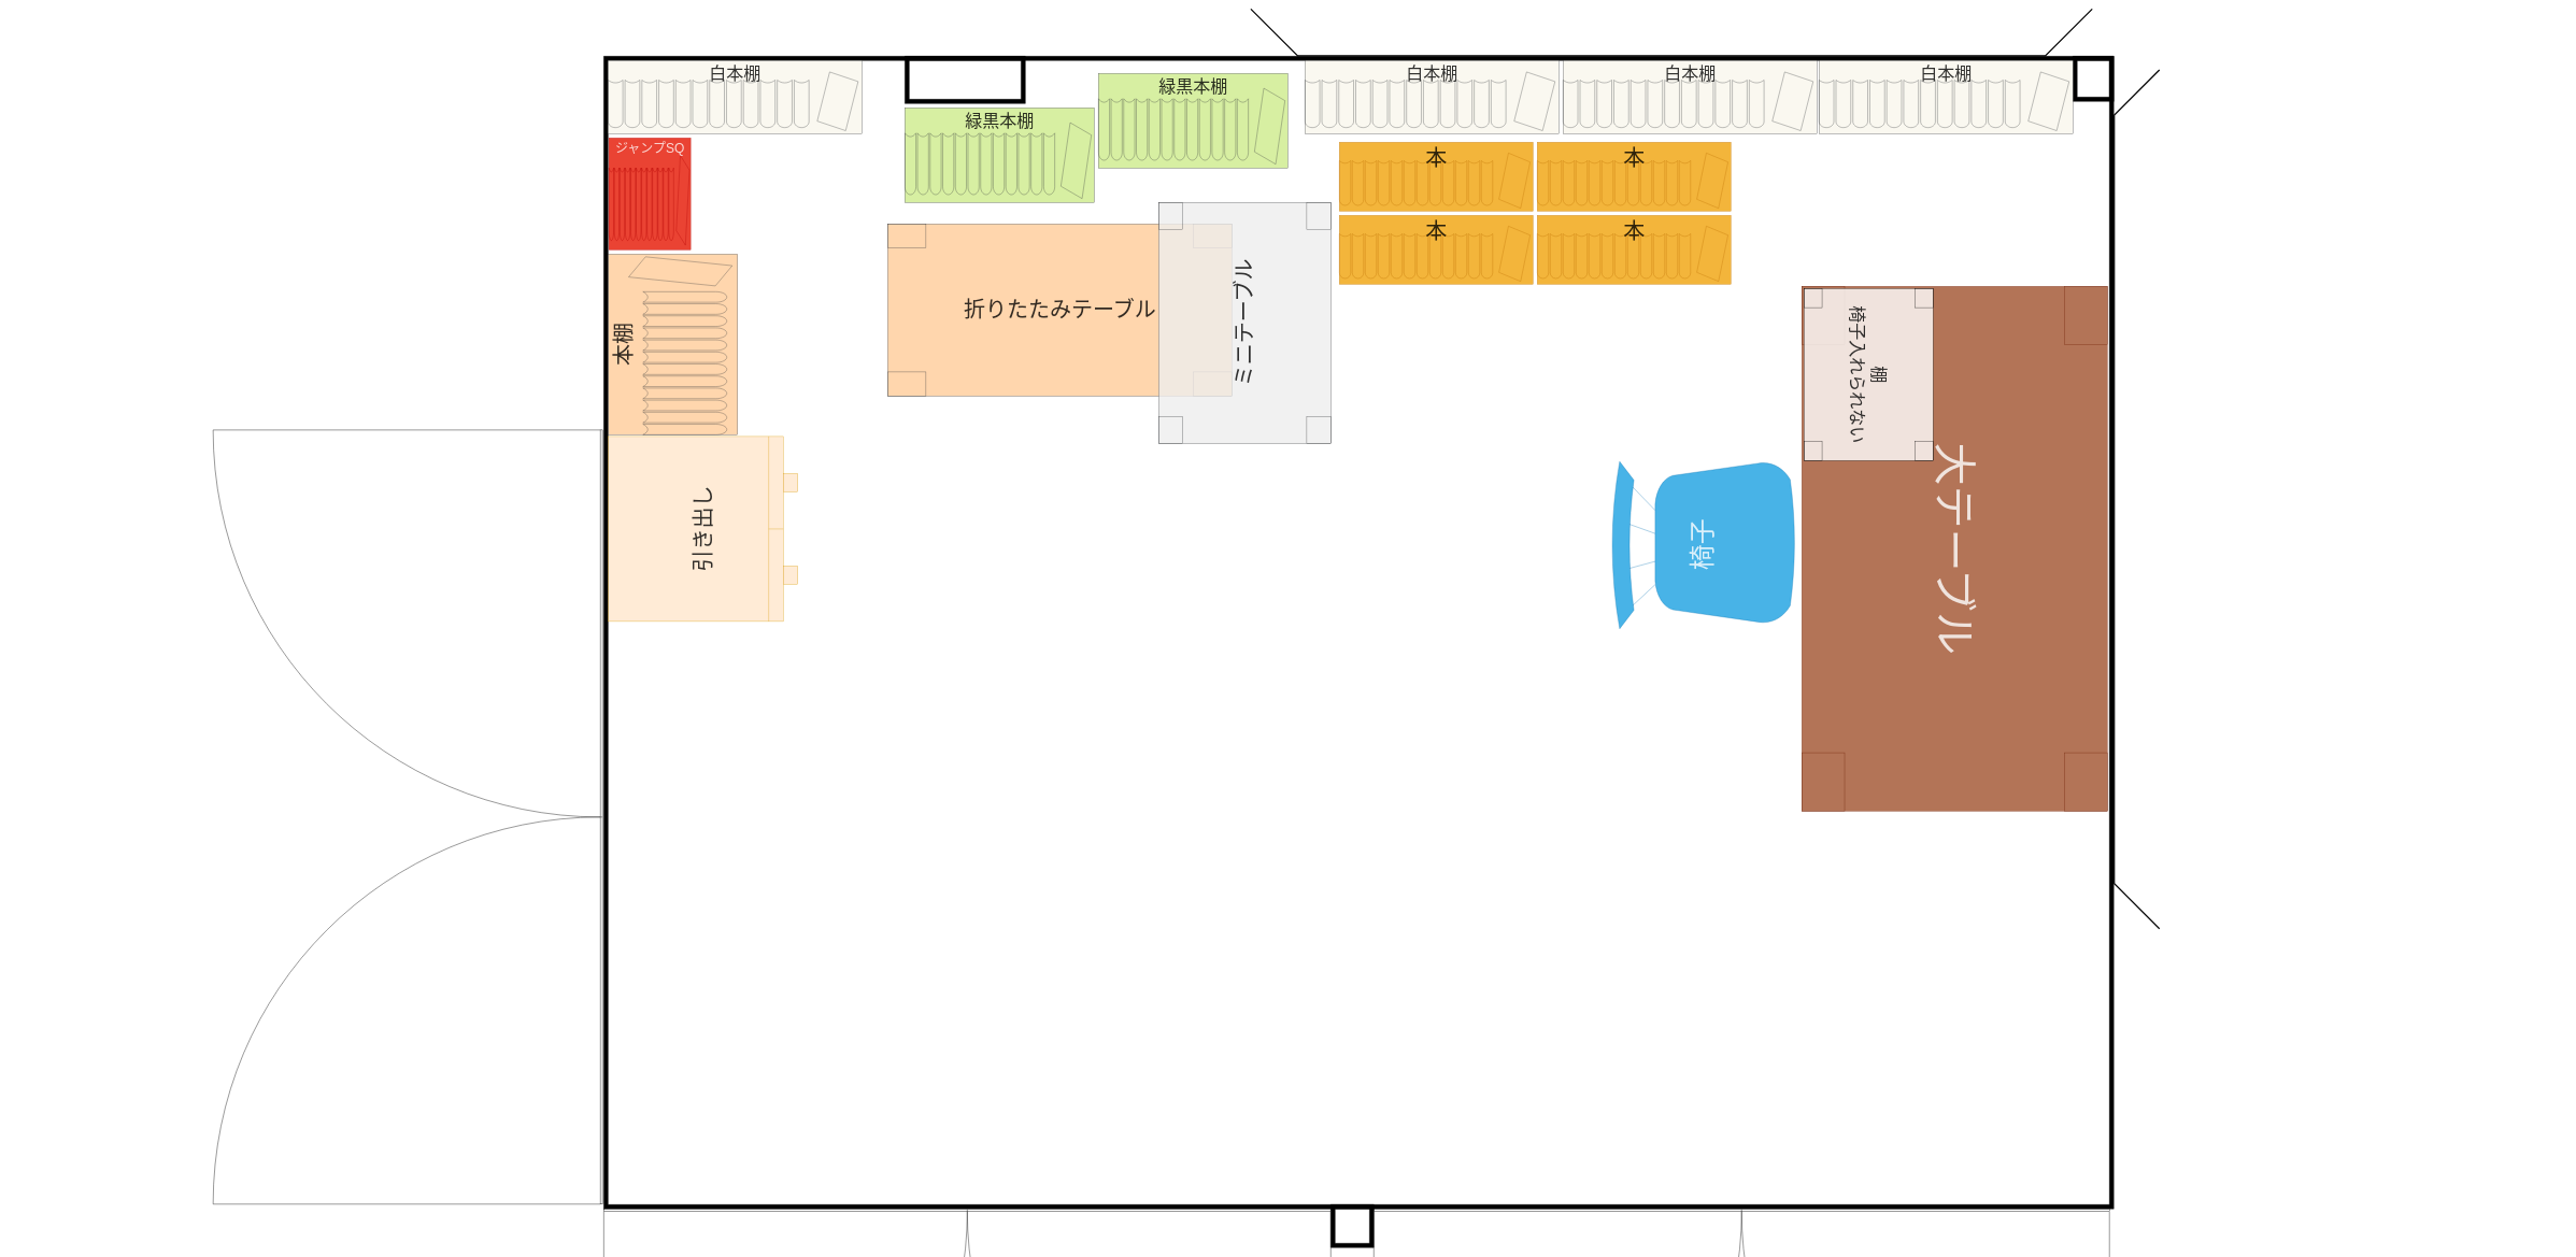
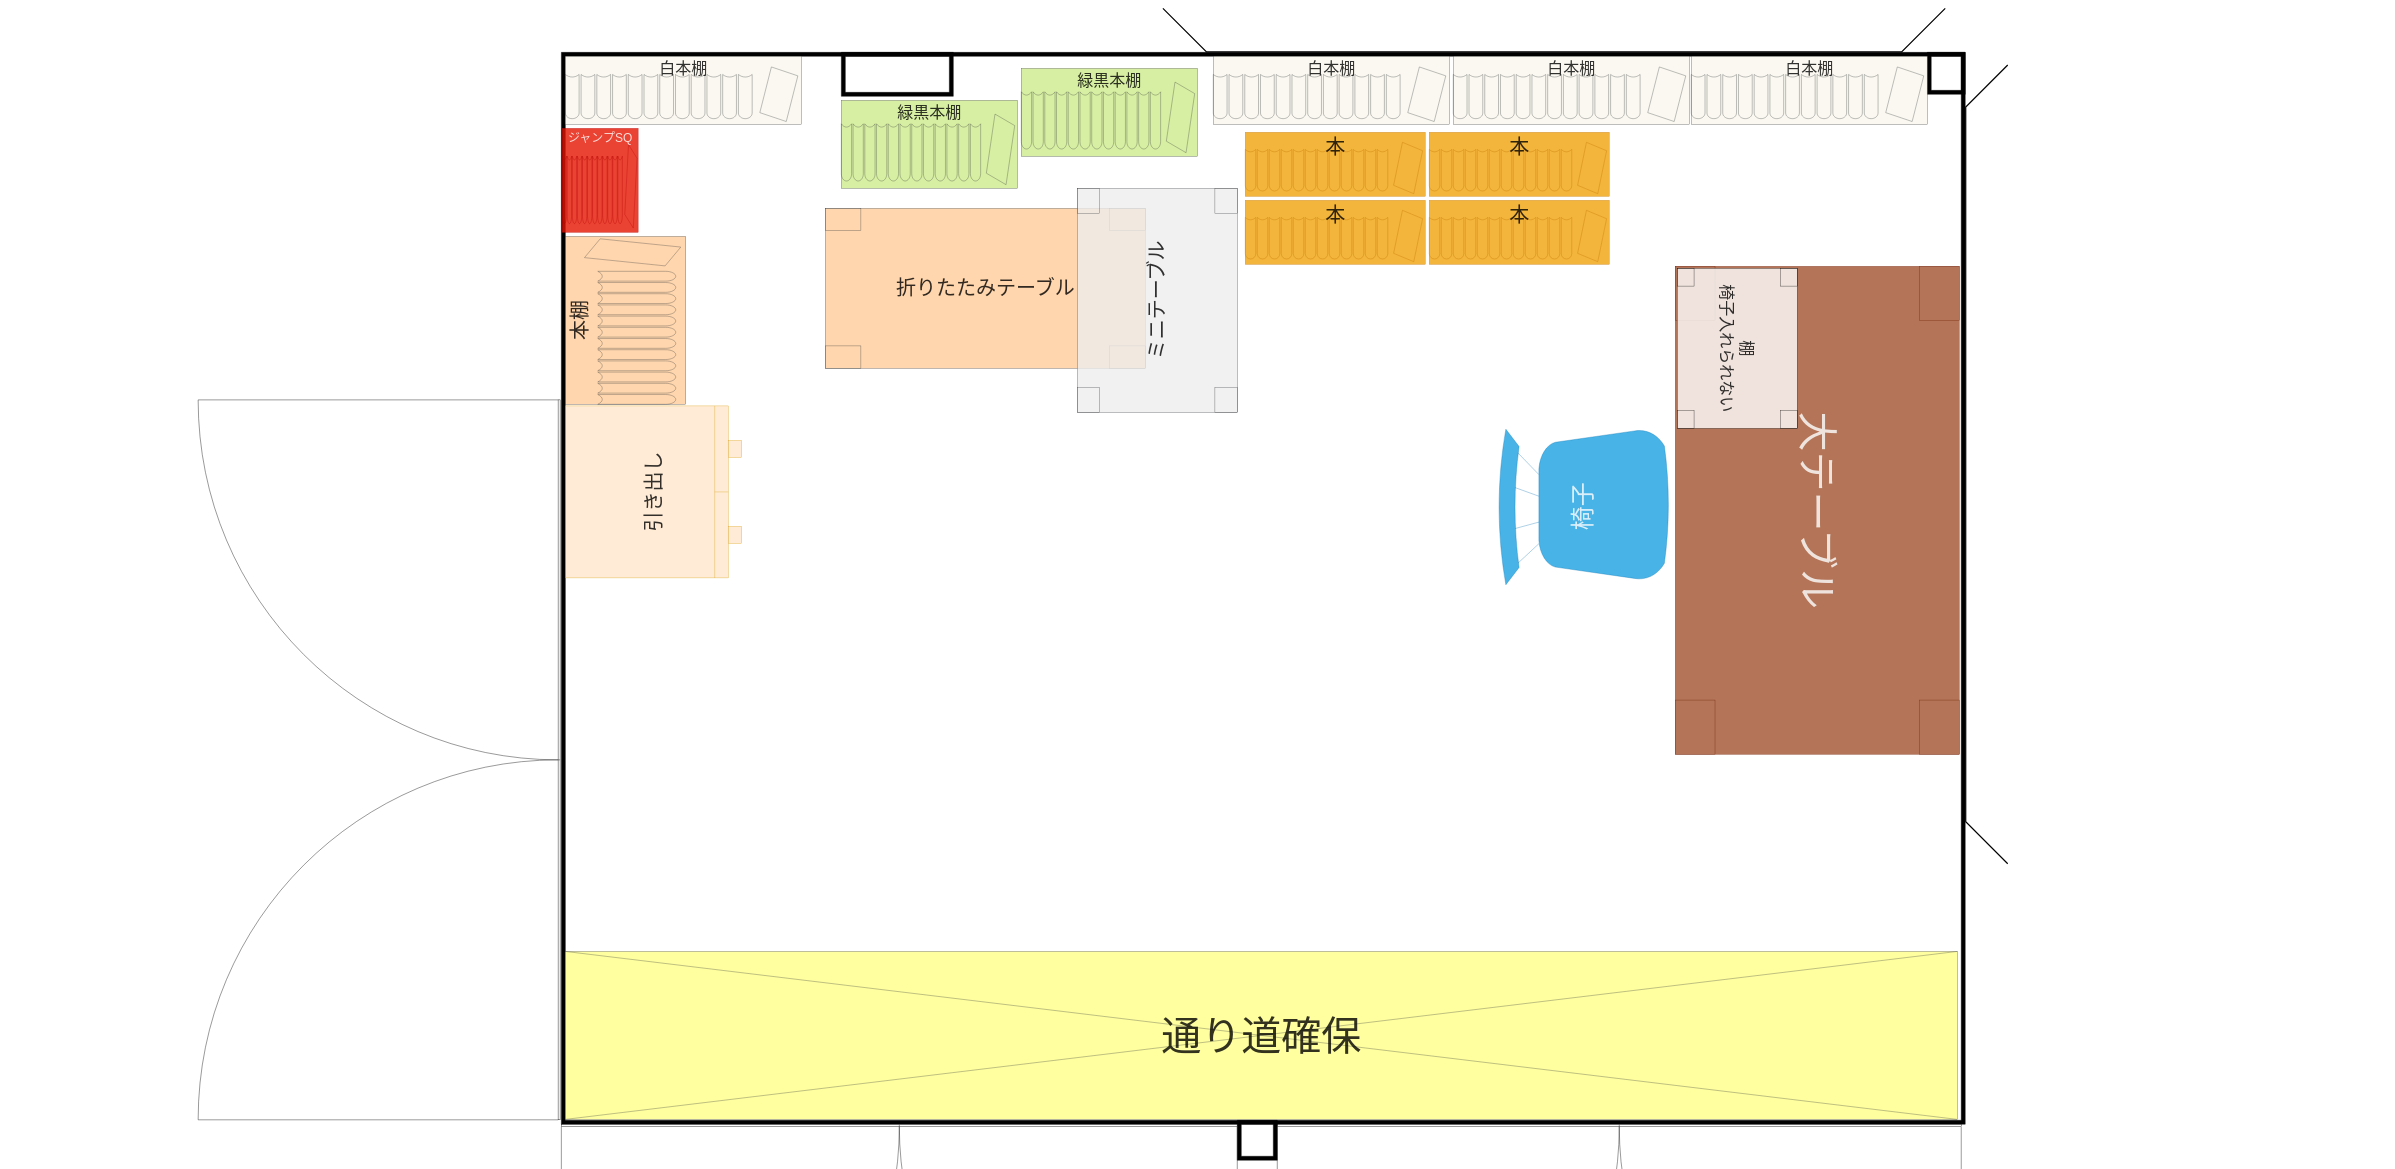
- <mxCell id="17" value="ジャンプSQ" style="verticalLabelPosition=middle;html=1;verticalAlign=top;align=center;shape=mxgraph.floorplan.bookcase;fillColor=#e51400;fontColor=#ffffff;strokeColor=#B20000;fontSize=30;labelPosition=center;movable=1;resizable=1;rotatable=1;deletable=1;editable=1;locked=0;connectable=1;textOpacity=80;opacity=80;" vertex="1" parent="1"><mxGeometry x="1415" y="320" width="190" height="260" as="geometry" /></mxCell>
+ <mxCell id="17" value="ジャンプSQ" style="verticalLabelPosition=middle;html=1;verticalAlign=top;align=center;shape=mxgraph.floorplan.bookcase;fillColor=#e51400;fontColor=#ffffff;strokeColor=#B20000;fontSize=30;labelPosition=center;movable=1;resizable=1;rotatable=1;deletable=1;editable=1;locked=0;connectable=1;textOpacity=80;opacity=80;" vertex="1" parent="1"><mxGeometry x="1405" y="320" width="190" height="260" as="geometry" /></mxCell>
+ <mxCell id="28" value="通り道確保" style="verticalLabelPosition=middle;html=1;verticalAlign=middle;align=center;shape=mxgraph.floorplan.elevator;labelPosition=center;fontSize=100;fillColor=#ffff88;strokeColor=#36393d;fontColor=#000000;opacity=80;textOpacity=80;" vertex="1" parent="1"><mxGeometry x="1413" y="2377.85" width="3480" height="420" as="geometry" /></mxCell>
